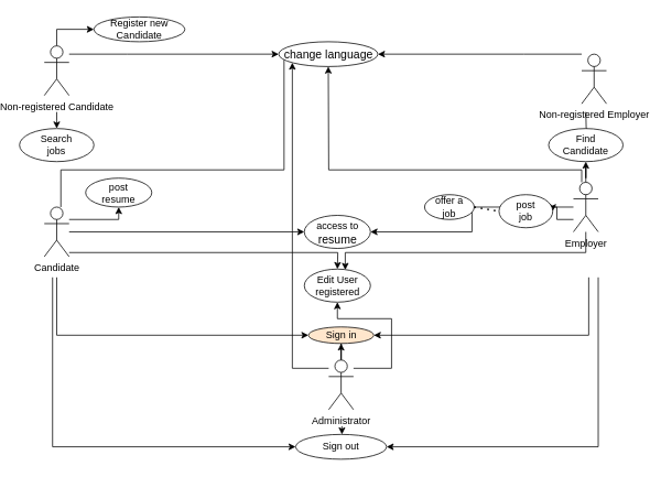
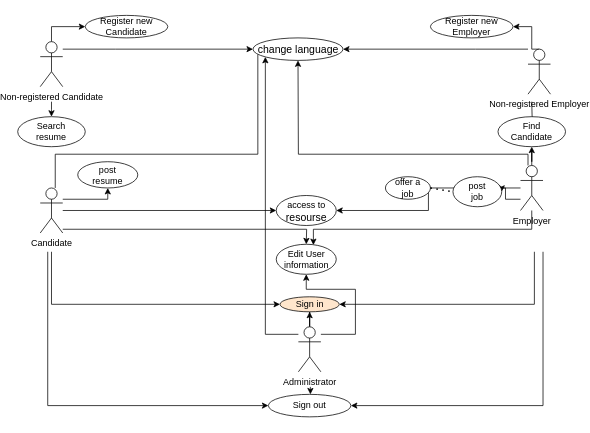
+ <mxCell id="32" value="Register new&lt;br&gt;Employer" style="ellipse;whiteSpace=wrap;html=1;" parent="1" vertex="1"><mxGeometry x="570" y="20" width="110" height="30" as="geometry" /></mxCell>
+ <mxCell id="26" style="edgeStyle=orthogonalEdgeStyle;rounded=0;orthogonalLoop=1;jettySize=auto;html=1;entryX=1;entryY=0.5;entryDx=0;entryDy=0;exitX=0.5;exitY=0;exitDx=0;exitDy=0;exitPerimeter=0;" parent="1" source="29" target="32" edge="1"><mxGeometry relative="1" as="geometry"><mxPoint x="690" y="-35" as="targetPoint" /><Array as="points"><mxPoint x="705" y="35" /></Array></mxGeometry></mxCell>
- <mxCell id="33" value="Search&lt;br&gt;jobs" style="ellipse;whiteSpace=wrap;html=1;" parent="1" vertex="1"><mxGeometry x="20" y="155" width="90" height="40" as="geometry" /></mxCell>
+ <mxCell id="33" value="Search&lt;br&gt;resume" style="ellipse;whiteSpace=wrap;html=1;" parent="1" vertex="1"><mxGeometry x="20" y="155" width="90" height="40" as="geometry" /></mxCell>
- <mxCell id="40" value="&lt;font style=&quot;font-size: 12px;&quot;&gt;access to&lt;br&gt;&lt;/font&gt;resume" style="ellipse;whiteSpace=wrap;html=1;fontSize=14;" vertex="1" parent="1"><mxGeometry x="364.5" y="260" width="80" height="40" as="geometry" /></mxCell>
+ <mxCell id="40" value="&lt;font style=&quot;font-size: 12px;&quot;&gt;access to&lt;br&gt;&lt;/font&gt;resourse" style="ellipse;whiteSpace=wrap;html=1;fontSize=14;" vertex="1" parent="1"><mxGeometry x="364.5" y="260" width="80" height="40" as="geometry" /></mxCell>
- <mxCell id="38" value="Edit User&lt;br&gt;registered" style="ellipse;whiteSpace=wrap;html=1;" parent="1" vertex="1"><mxGeometry x="364.5" y="325" width="80" height="40" as="geometry" /></mxCell>
+ <mxCell id="38" value="Edit User&lt;br&gt;information" style="ellipse;whiteSpace=wrap;html=1;" parent="1" vertex="1"><mxGeometry x="364.5" y="325" width="80" height="40" as="geometry" /></mxCell>
